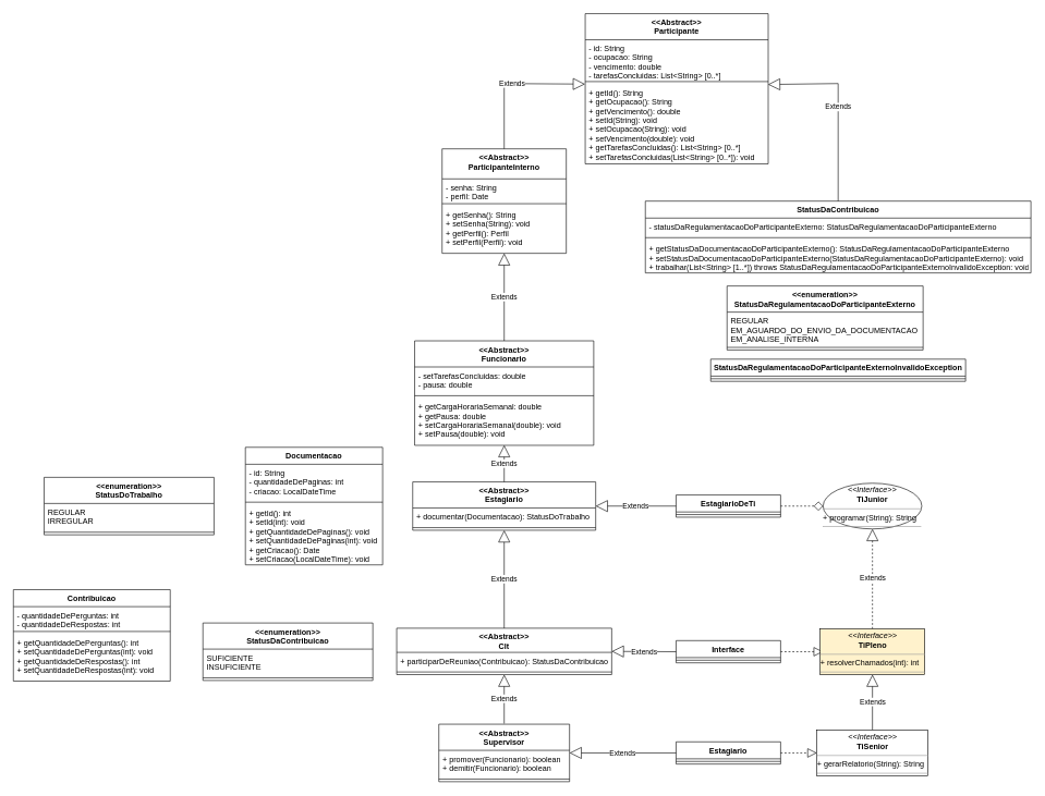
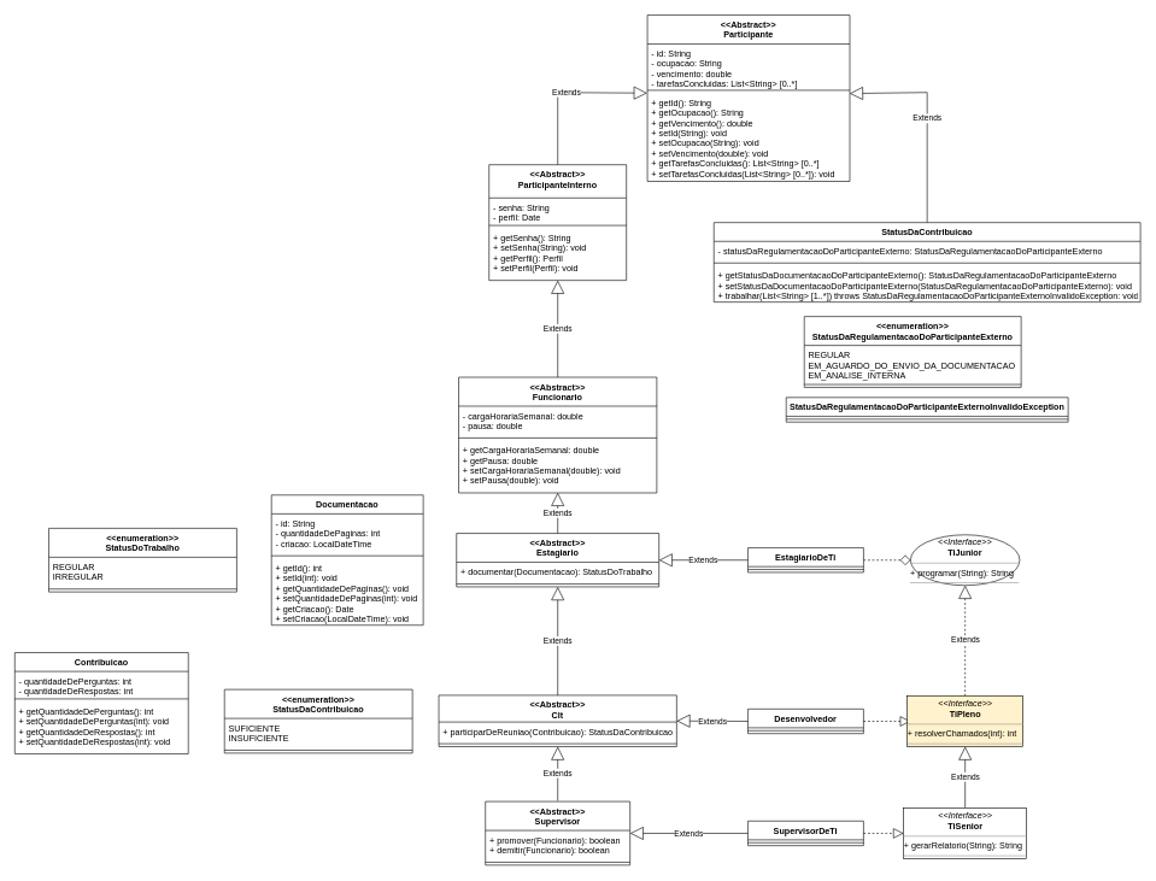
- <mxCell id="12" value="- setTarefasConcluidas: double&#10;- pausa: double" style="text;strokeColor=none;fillColor=none;align=left;verticalAlign=top;spacingLeft=4;spacingRight=4;overflow=hidden;rotatable=0;points=[[0,0.5],[1,0.5]];portConstraint=eastwest;" parent="11" vertex="1"><mxGeometry y="40" width="274" height="40" as="geometry" /></mxCell>
+ <mxCell id="12" value="- cargaHorariaSemanal: double&#10;- pausa: double" style="text;strokeColor=none;fillColor=none;align=left;verticalAlign=top;spacingLeft=4;spacingRight=4;overflow=hidden;rotatable=0;points=[[0,0.5],[1,0.5]];portConstraint=eastwest;" parent="11" vertex="1"><mxGeometry y="40" width="274" height="40" as="geometry" /></mxCell>
- <mxCell id="36" value="Interface" style="swimlane;fontStyle=1;align=center;verticalAlign=top;childLayout=stackLayout;horizontal=1;startSize=26;horizontalStack=0;resizeParent=1;resizeParentMax=0;resizeLast=0;collapsible=1;marginBottom=0;" parent="1" vertex="1"><mxGeometry x="1034" y="980" width="160" height="34" as="geometry" /></mxCell>
+ <mxCell id="36" value="Desenvolvedor" style="swimlane;fontStyle=1;align=center;verticalAlign=top;childLayout=stackLayout;horizontal=1;startSize=26;horizontalStack=0;resizeParent=1;resizeParentMax=0;resizeLast=0;collapsible=1;marginBottom=0;" parent="1" vertex="1"><mxGeometry x="1034" y="980" width="160" height="34" as="geometry" /></mxCell>
- <mxCell id="39" value="Estagiario" style="swimlane;fontStyle=1;align=center;verticalAlign=top;childLayout=stackLayout;horizontal=1;startSize=26;horizontalStack=0;resizeParent=1;resizeParentMax=0;resizeLast=0;collapsible=1;marginBottom=0;" parent="1" vertex="1"><mxGeometry x="1034" y="1135" width="160" height="34" as="geometry" /></mxCell>
+ <mxCell id="39" value="SupervisorDeTi" style="swimlane;fontStyle=1;align=center;verticalAlign=top;childLayout=stackLayout;horizontal=1;startSize=26;horizontalStack=0;resizeParent=1;resizeParentMax=0;resizeLast=0;collapsible=1;marginBottom=0;" parent="1" vertex="1"><mxGeometry x="1034" y="1135" width="160" height="34" as="geometry" /></mxCell>
